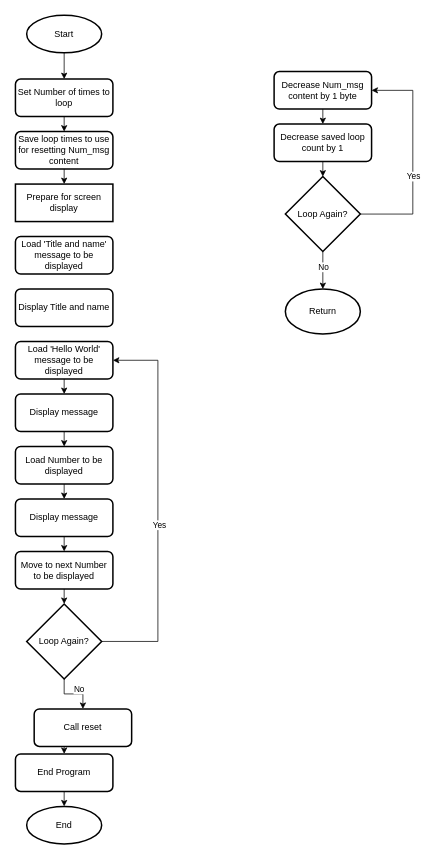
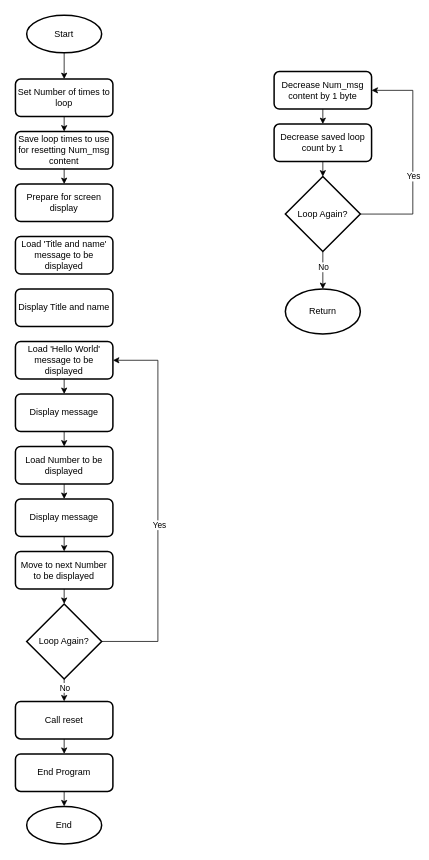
- <mxCell id="7" value="Prepare for screen display" style="whiteSpace=wrap;html=1;absoluteArcSize=1;arcSize=14;strokeWidth=2;rounded=0;" parent="1" vertex="1"><mxGeometry x="20" y="245" width="130" height="50" as="geometry" /></mxCell>
+ <mxCell id="7" value="Prepare for screen display" style="rounded=1;whiteSpace=wrap;html=1;absoluteArcSize=1;arcSize=14;strokeWidth=2;" parent="1" vertex="1"><mxGeometry x="20" y="245" width="130" height="50" as="geometry" /></mxCell>
- <mxCell id="26" value="&lt;div&gt;Call reset&lt;/div&gt;" style="rounded=1;whiteSpace=wrap;html=1;absoluteArcSize=1;arcSize=14;strokeWidth=2;" parent="1" vertex="1"><mxGeometry x="45" y="945" width="130" height="50" as="geometry" /></mxCell>
+ <mxCell id="26" value="&lt;div&gt;Call reset&lt;/div&gt;" style="rounded=1;whiteSpace=wrap;html=1;absoluteArcSize=1;arcSize=14;strokeWidth=2;" parent="1" vertex="1"><mxGeometry x="20" y="935" width="130" height="50" as="geometry" /></mxCell>
